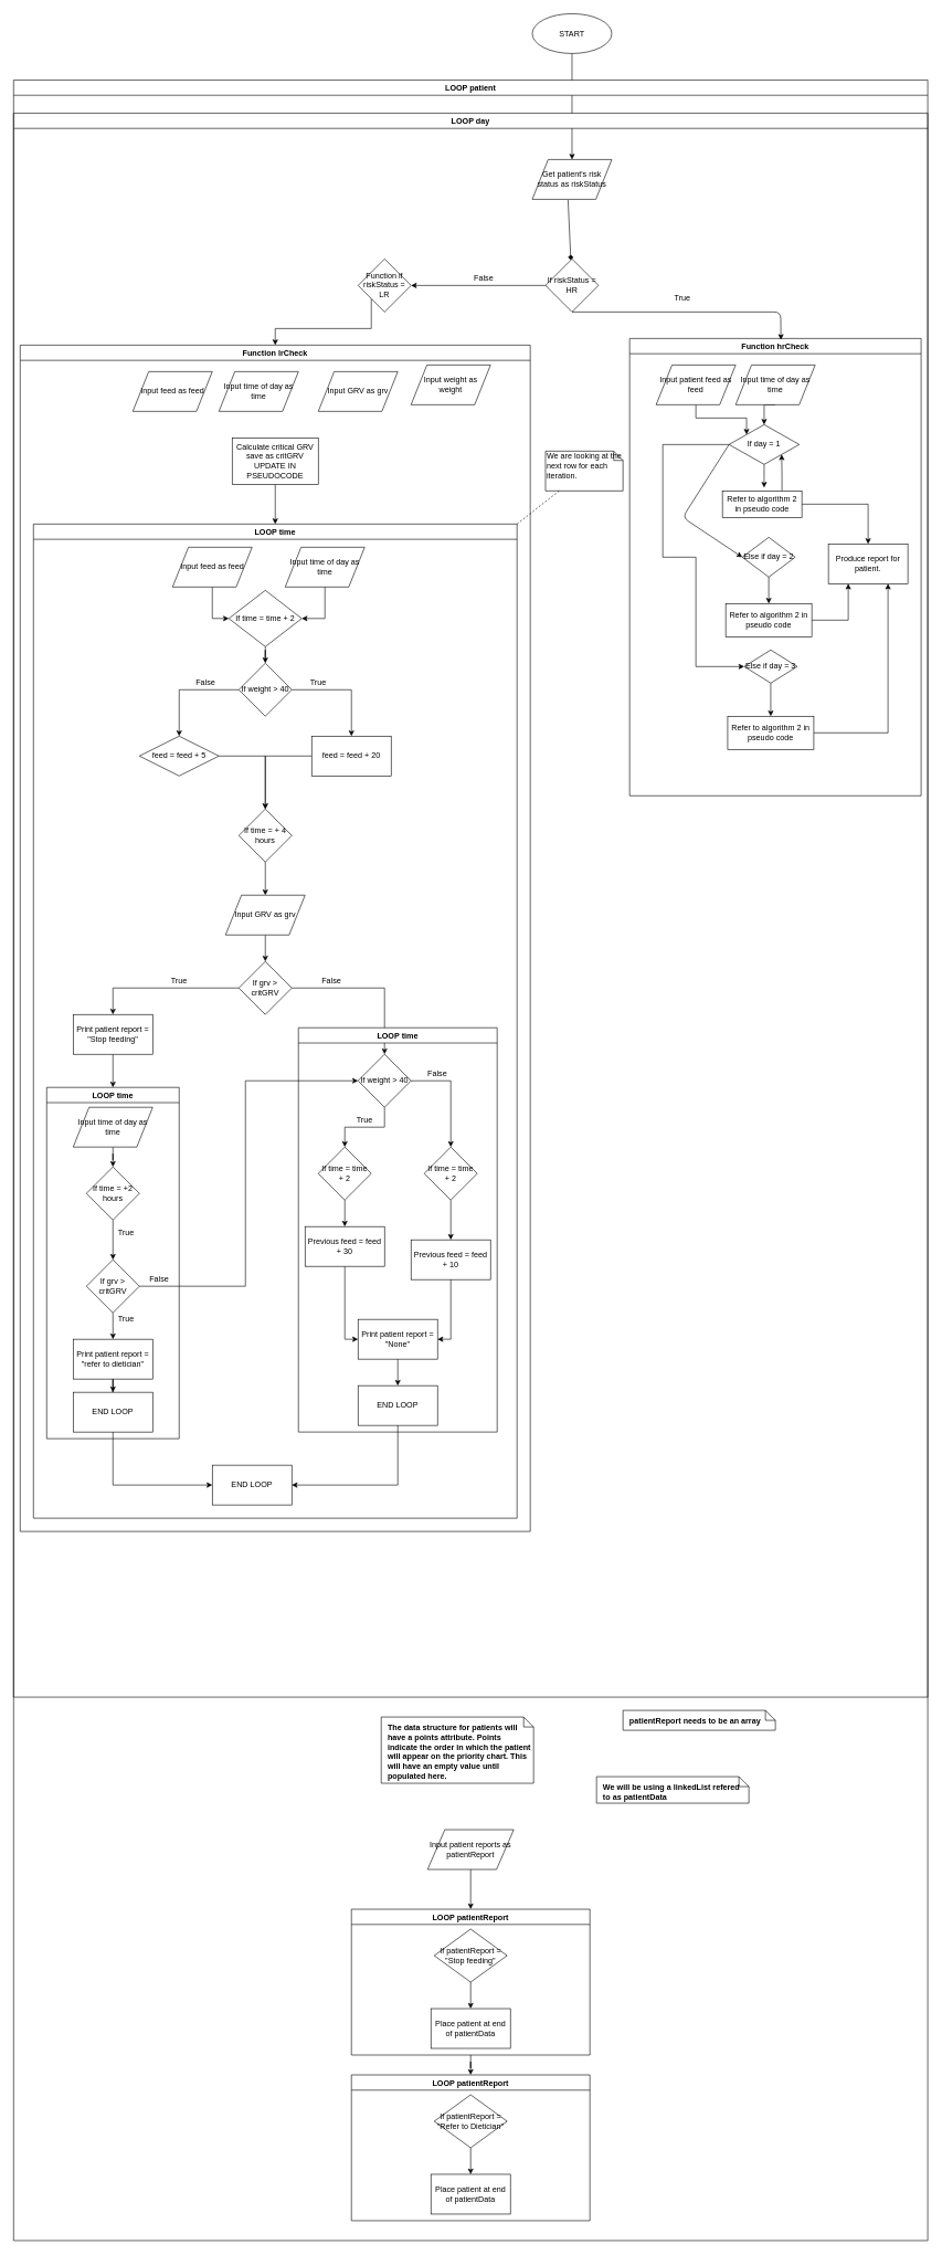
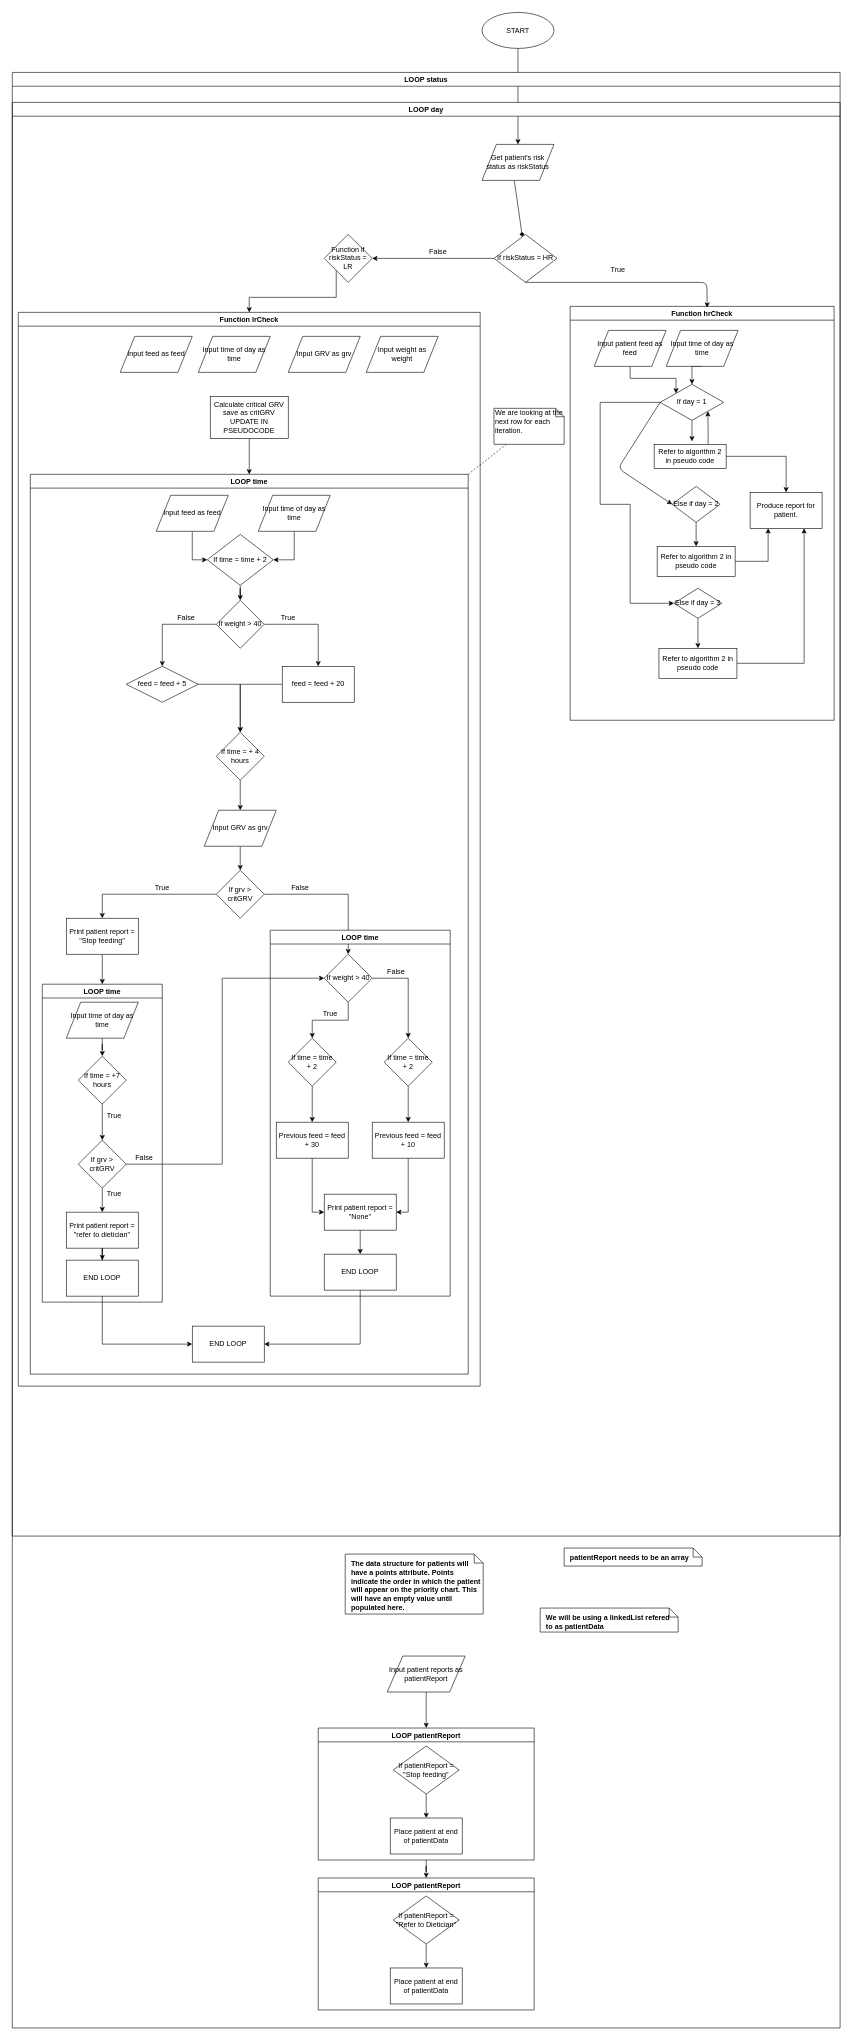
- <mxCell id="105" value="LOOP patient" style="swimlane;" parent="1" vertex="1"><mxGeometry x="20" width="1380" height="3260" as="geometry" y="120"><mxRectangle x="-430" width="110" height="23" as="alternateBounds" /></mxGeometry></mxCell>
+ <mxCell id="105" value="LOOP status" style="swimlane;" parent="1" vertex="1"><mxGeometry x="20" width="1380" height="3260" as="geometry" y="120"><mxRectangle x="-430" width="110" height="23" as="alternateBounds" /></mxGeometry></mxCell>
- <mxCell id="5" value="If riskStatus = HR" style="rhombus;whiteSpace=wrap;html=1;" parent="1" vertex="1"><mxGeometry x="823" y="390" width="80" height="80" as="geometry" /></mxCell>
+ <mxCell id="5" value="If riskStatus = HR" style="rhombus;whiteSpace=wrap;html=1;" parent="1" vertex="1"><mxGeometry x="823" y="390" width="105" height="80" as="geometry" /></mxCell>
- <mxCell id="39" value="Input weight as weight" style="shape=parallelogram;perimeter=parallelogramPerimeter;whiteSpace=wrap;html=1;" parent="33" vertex="1"><mxGeometry x="590" y="30" width="120" height="60" as="geometry" /></mxCell>
+ <mxCell id="39" value="Input weight as weight" style="shape=parallelogram;perimeter=parallelogramPerimeter;whiteSpace=wrap;html=1;" parent="33" vertex="1"><mxGeometry x="580" y="40" width="120" height="60" as="geometry" /></mxCell>
- <mxCell id="54" value="If time = +2 hours" style="rhombus;whiteSpace=wrap;html=1;" parent="52" vertex="1"><mxGeometry x="60" y="120" width="80" height="80" as="geometry" /></mxCell>
+ <mxCell id="54" value="If time = +7 hours" style="rhombus;whiteSpace=wrap;html=1;" parent="52" vertex="1"><mxGeometry x="60" y="120" width="80" height="80" as="geometry" /></mxCell>
- <mxCell id="79" value="Previous feed = feed + 30" style="rounded=0;whiteSpace=wrap;html=1;" parent="40" vertex="1"><mxGeometry x="410" y="1060" width="120" height="60" as="geometry" /></mxCell>
+ <mxCell id="79" value="Previous feed = feed + 30" style="rounded=0;whiteSpace=wrap;html=1;" parent="40" vertex="1"><mxGeometry x="410" y="1080" width="120" height="60" as="geometry" /></mxCell>
